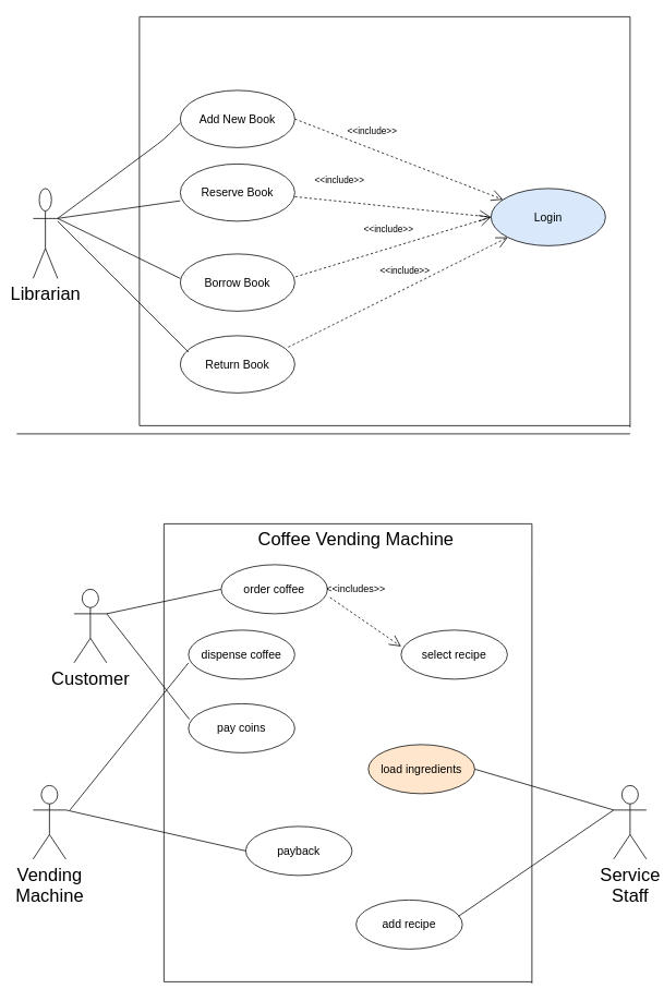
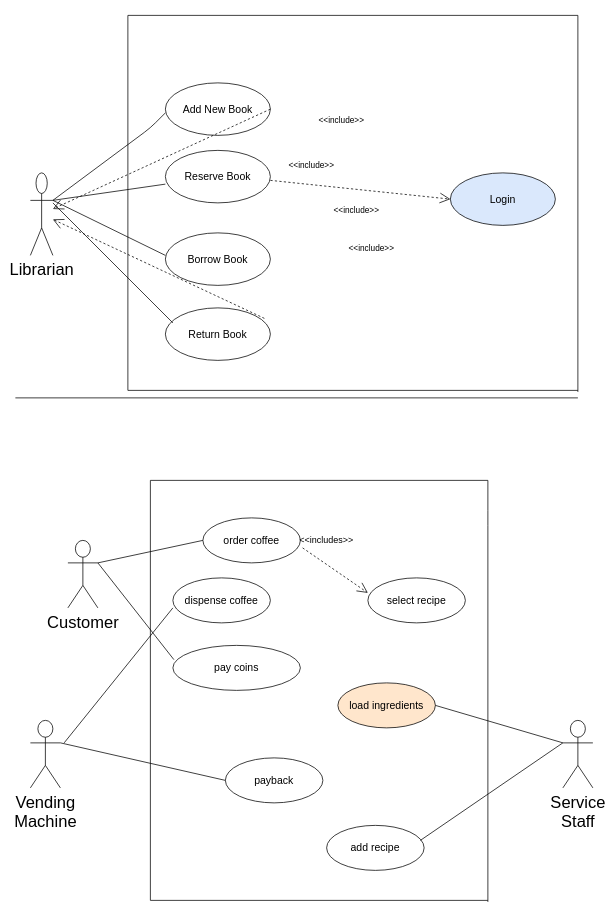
- <mxCell id="20" value="" style="endArrow=open;endSize=12;dashed=1;html=1;fontSize=22;exitX=1;exitY=0.5;exitDx=0;exitDy=0;" edge="1" parent="1" source="2" target="3"><mxGeometry width="160" relative="1" as="geometry"><mxPoint x="370" y="200" as="sourcePoint" /><mxPoint x="530" y="200" as="targetPoint" /></mxGeometry></mxCell>
+ <mxCell id="20" value="" style="endArrow=open;endSize=12;dashed=1;html=1;fontSize=22;exitX=1;exitY=0.5;exitDx=0;exitDy=0;" edge="1" parent="1" source="2" target="12"><mxGeometry width="160" relative="1" as="geometry"><mxPoint x="370" y="200" as="sourcePoint" /><mxPoint x="530" y="200" as="targetPoint" /></mxGeometry></mxCell>
- <mxCell id="18" value="" style="endArrow=open;endSize=12;dashed=1;html=1;fontSize=22;exitX=1.007;exitY=0.4;exitDx=0;exitDy=0;exitPerimeter=0;entryX=0;entryY=0.5;entryDx=0;entryDy=0;" edge="1" parent="1" source="5" target="3"><mxGeometry width="160" relative="1" as="geometry"><mxPoint x="370" y="310" as="sourcePoint" /><mxPoint x="530" y="310" as="targetPoint" /></mxGeometry></mxCell>
- <mxCell id="17" value="" style="endArrow=open;endSize=12;dashed=1;html=1;fontSize=22;exitX=0.943;exitY=0.2;exitDx=0;exitDy=0;exitPerimeter=0;entryX=0;entryY=1;entryDx=0;entryDy=0;" edge="1" parent="1" source="6" target="3"><mxGeometry width="160" relative="1" as="geometry"><mxPoint x="350" y="370" as="sourcePoint" /><mxPoint x="510" y="370" as="targetPoint" /></mxGeometry></mxCell>
+ <mxCell id="17" value="" style="endArrow=open;endSize=12;dashed=1;html=1;fontSize=22;exitX=0.943;exitY=0.2;exitDx=0;exitDy=0;exitPerimeter=0;" edge="1" parent="1" source="6" target="12"><mxGeometry width="160" relative="1" as="geometry"><mxPoint x="350" y="370" as="sourcePoint" /><mxPoint x="510" y="370" as="targetPoint" /></mxGeometry></mxCell>
- <mxCell id="32" value="Coffee Vending Machine" style="text;html=1;strokeColor=none;fillColor=none;align=center;verticalAlign=middle;whiteSpace=wrap;rounded=0;fontSize=22;" vertex="1" parent="1"><mxGeometry x="305" y="640" width="260" height="40" as="geometry" /></mxCell>
- <mxCell id="27" value="pay coins" style="ellipse;whiteSpace=wrap;html=1;fontSize=14;" vertex="1" parent="1"><mxGeometry x="230" y="860" width="130" height="60" as="geometry" /></mxCell>
+ <mxCell id="27" value="pay coins" style="ellipse;whiteSpace=wrap;html=1;fontSize=14;" vertex="1" parent="1"><mxGeometry x="230" y="860" width="170" height="60" as="geometry" /></mxCell>
